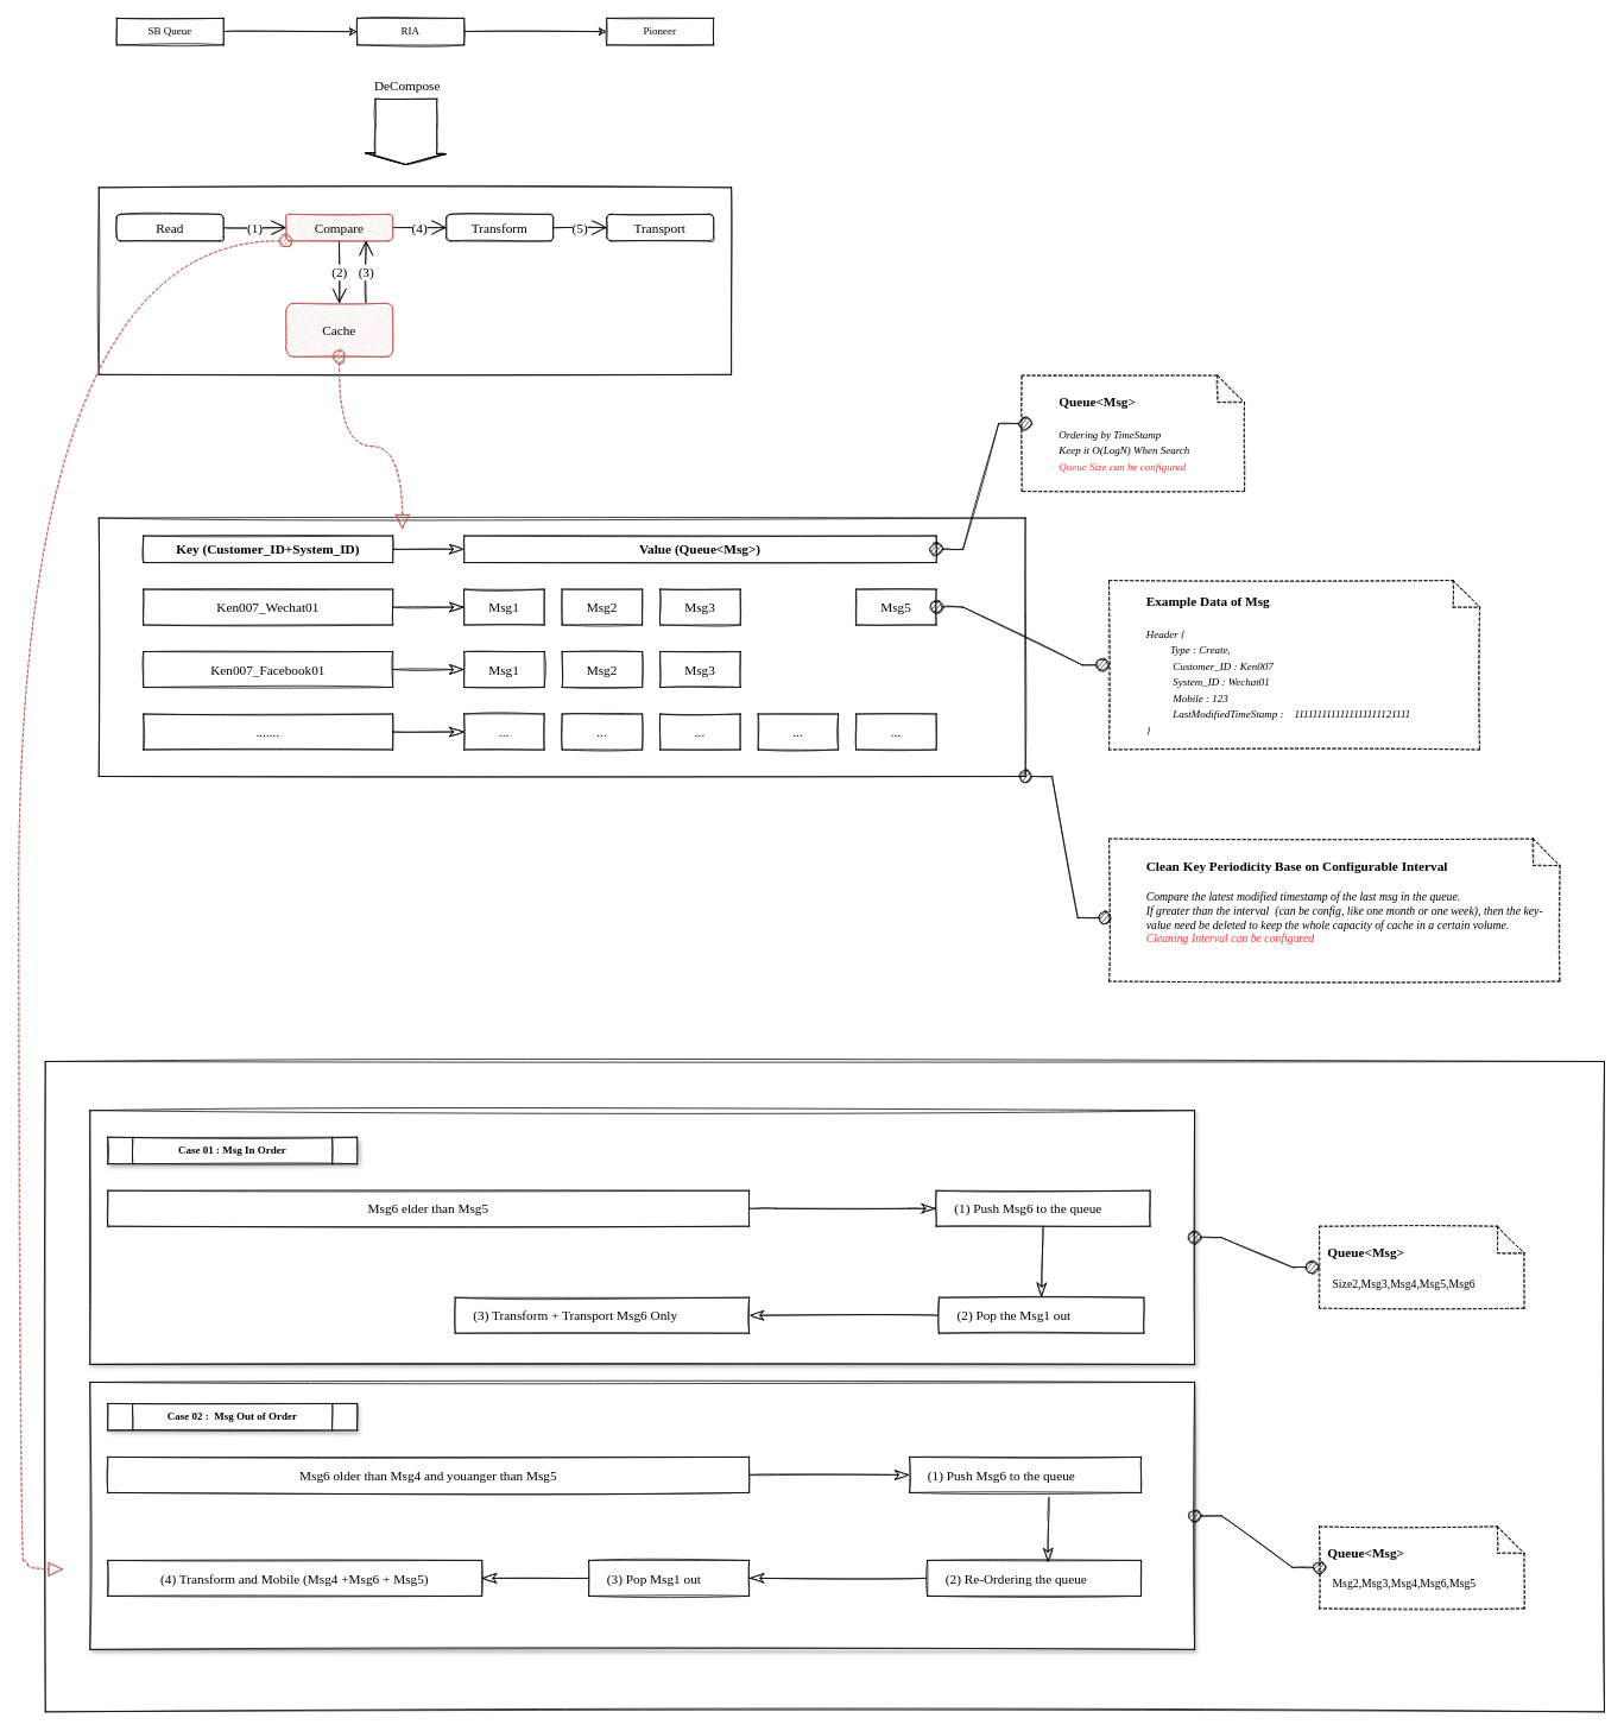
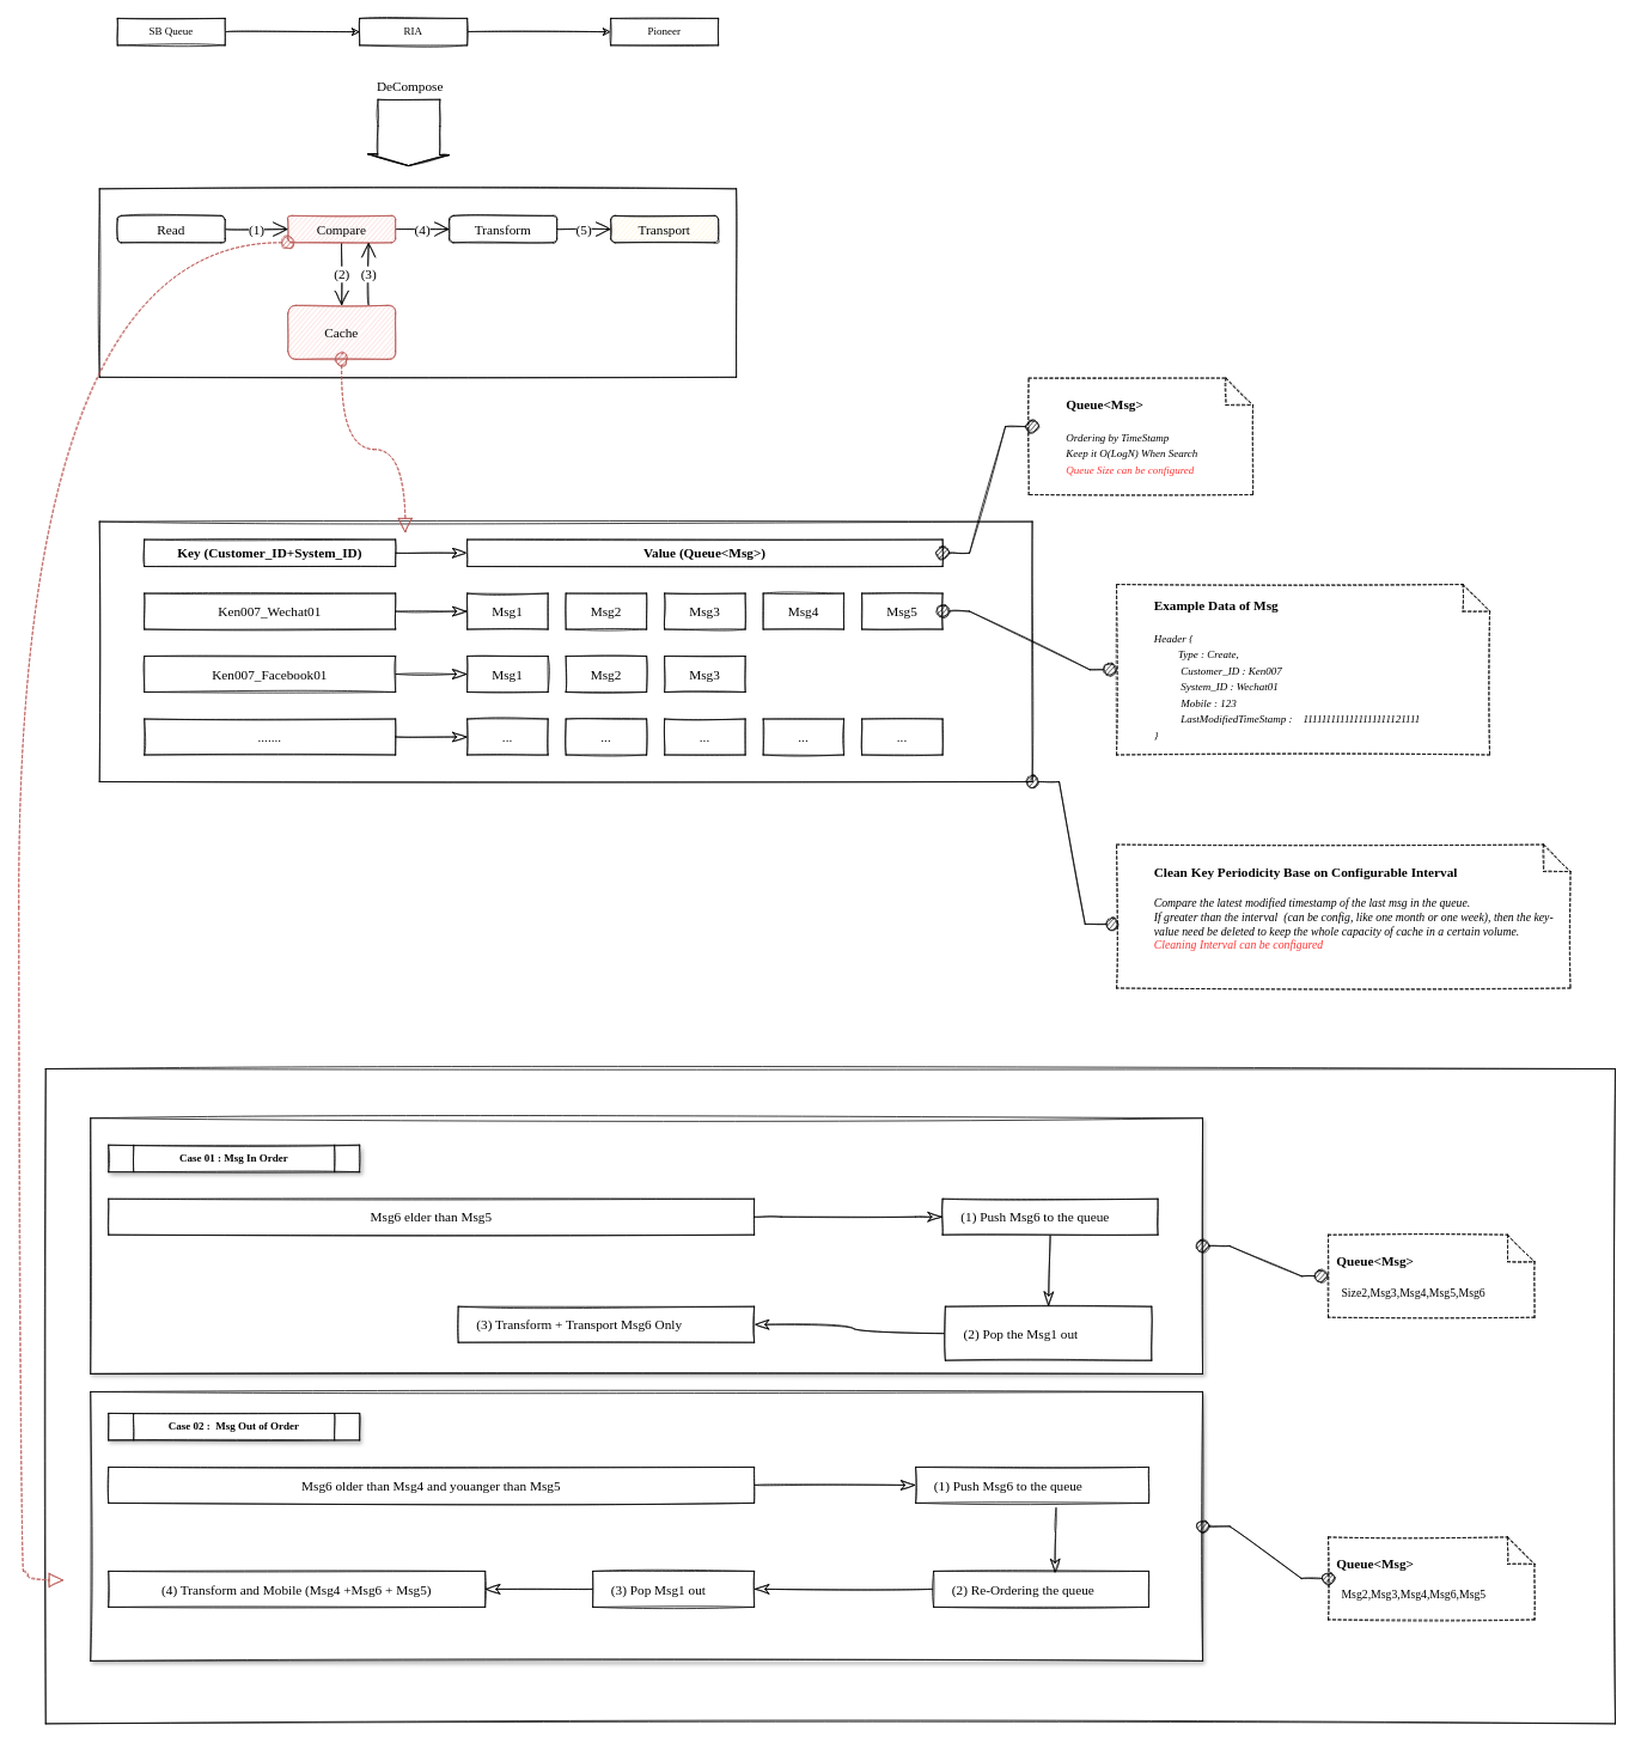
- <mxCell id="21" value="Transport" style="rounded=1;whiteSpace=wrap;html=1;sketch=1;hachureGap=4;fontFamily=Architects Daughter;fontSource=https%3A%2F%2Ffonts.googleapis.com%2Fcss%3Ffamily%3DArchitects%2BDaughter;fontSize=15;" vertex="1" parent="1"><mxGeometry x="680" y="240" width="120" height="30" as="geometry" /></mxCell>
+ <mxCell id="21" value="Transport" style="rounded=1;whiteSpace=wrap;html=1;sketch=1;hachureGap=4;fontFamily=Architects Daughter;fontSource=https%3A%2F%2Ffonts.googleapis.com%2Fcss%3Ffamily%3DArchitects%2BDaughter;fontSize=15;fillColor=#fff2cc;" vertex="1" parent="1"><mxGeometry x="680" y="240" width="120" height="30" as="geometry" /></mxCell>
+ <mxCell id="34" value="Msg4" style="rounded=0;whiteSpace=wrap;html=1;shadow=0;glass=0;sketch=1;hachureGap=4;fontFamily=Architects Daughter;fontSize=15;fontSource=https%3A%2F%2Ffonts.googleapis.com%2Fcss%3Ffamily%3DArchitects%2BDaughter;" vertex="1" parent="1"><mxGeometry x="850" y="661" width="90" height="40" as="geometry" /></mxCell>
- <mxCell id="62" value="&amp;nbsp; &amp;nbsp; &amp;nbsp;(2) Pop the Msg1 out" style="rounded=0;whiteSpace=wrap;html=1;shadow=0;glass=0;sketch=1;hachureGap=4;fontFamily=Architects Daughter;fontSize=15;align=left;fontSource=https%3A%2F%2Ffonts.googleapis.com%2Fcss%3Ffamily%3DArchitects%2BDaughter;" vertex="1" parent="1"><mxGeometry x="1053" y="1456" width="230" height="40" as="geometry" /></mxCell>
+ <mxCell id="62" value="&amp;nbsp; &amp;nbsp; &amp;nbsp;(2) Pop the Msg1 out" style="rounded=0;whiteSpace=wrap;html=1;shadow=0;glass=0;sketch=1;hachureGap=4;fontFamily=Architects Daughter;fontSize=15;align=left;fontSource=https%3A%2F%2Ffonts.googleapis.com%2Fcss%3Ffamily%3DArchitects%2BDaughter;" vertex="1" parent="1"><mxGeometry x="1053" y="1456" width="230" height="60" as="geometry" /></mxCell>
